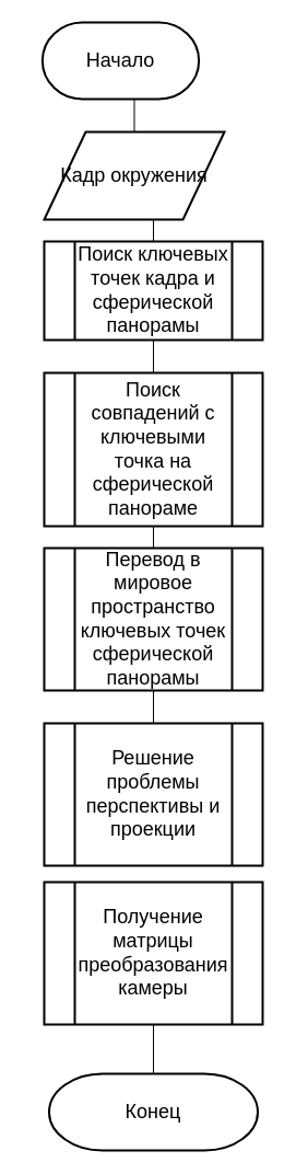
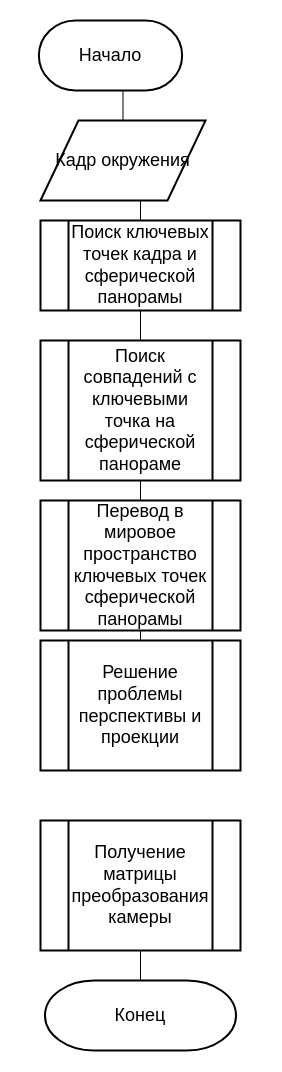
- <mxCell id="14" value="Решение проблемы перспективы и проекции" style="verticalLabelPosition=middle;verticalAlign=middle;html=1;shape=process;whiteSpace=wrap;rounded=0;size=0.14;arcSize=6;strokeWidth=2;labelPosition=center;align=center;fontSize=18;" vertex="1" parent="1"><mxGeometry x="40" y="660" width="200" height="130" as="geometry" /></mxCell>
+ <mxCell id="14" value="Решение проблемы перспективы и проекции" style="verticalLabelPosition=middle;verticalAlign=middle;html=1;shape=process;whiteSpace=wrap;rounded=0;size=0.14;arcSize=6;strokeWidth=2;labelPosition=center;align=center;fontSize=18;" vertex="1" parent="1"><mxGeometry x="40" y="640" width="200" height="130" as="geometry" /></mxCell>
- <mxCell id="16" value="Получение матрицы преобразования камеры" style="verticalLabelPosition=middle;verticalAlign=middle;html=1;shape=process;whiteSpace=wrap;rounded=0;size=0.14;arcSize=6;strokeWidth=2;labelPosition=center;align=center;fontSize=18;" vertex="1" parent="1"><mxGeometry x="40" y="805" width="200" height="130" as="geometry" /></mxCell>
+ <mxCell id="16" value="Получение матрицы преобразования камеры" style="verticalLabelPosition=middle;verticalAlign=middle;html=1;shape=process;whiteSpace=wrap;rounded=0;size=0.14;arcSize=6;strokeWidth=2;labelPosition=center;align=center;fontSize=18;" vertex="1" parent="1"><mxGeometry x="40" y="820" width="200" height="130" as="geometry" /></mxCell>
